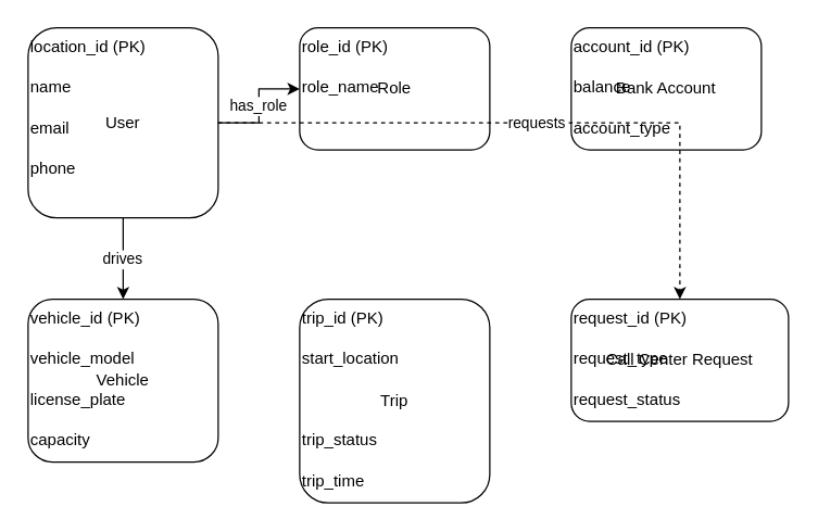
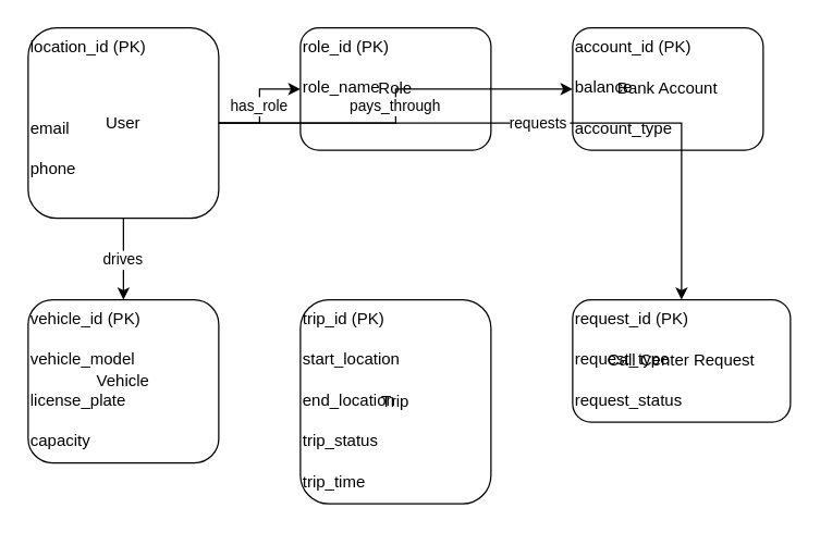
- <mxCell id="4" value="name" style="text;whiteSpace=wrap;html=1;" vertex="1" parent="2"><mxGeometry x="0" y="30" width="140" height="30" as="geometry" /></mxCell>
+ <mxCell id="31" value="pays_through" style="edgeStyle=orthogonalEdgeStyle;rounded=0;orthogonalLoop=1;jettySize=auto;" edge="1" parent="1" source="2" target="21"><mxGeometry relative="1" as="geometry" /></mxCell>
- <mxCell id="32" value="requests" style="edgeStyle=orthogonalEdgeStyle;rounded=0;orthogonalLoop=1;jettySize=auto;dashed=1;" edge="1" parent="1" source="2" target="25"><mxGeometry relative="1" as="geometry" /></mxCell>
+ <mxCell id="32" value="requests" style="edgeStyle=orthogonalEdgeStyle;rounded=0;orthogonalLoop=1;jettySize=auto;" edge="1" parent="1" source="2" target="25"><mxGeometry relative="1" as="geometry" /></mxCell>
+ <mxCell id="18" value="end_location" style="text;whiteSpace=wrap;html=1;" vertex="1" parent="15"><mxGeometry x="0" y="60" width="140" height="30" as="geometry" /></mxCell>
